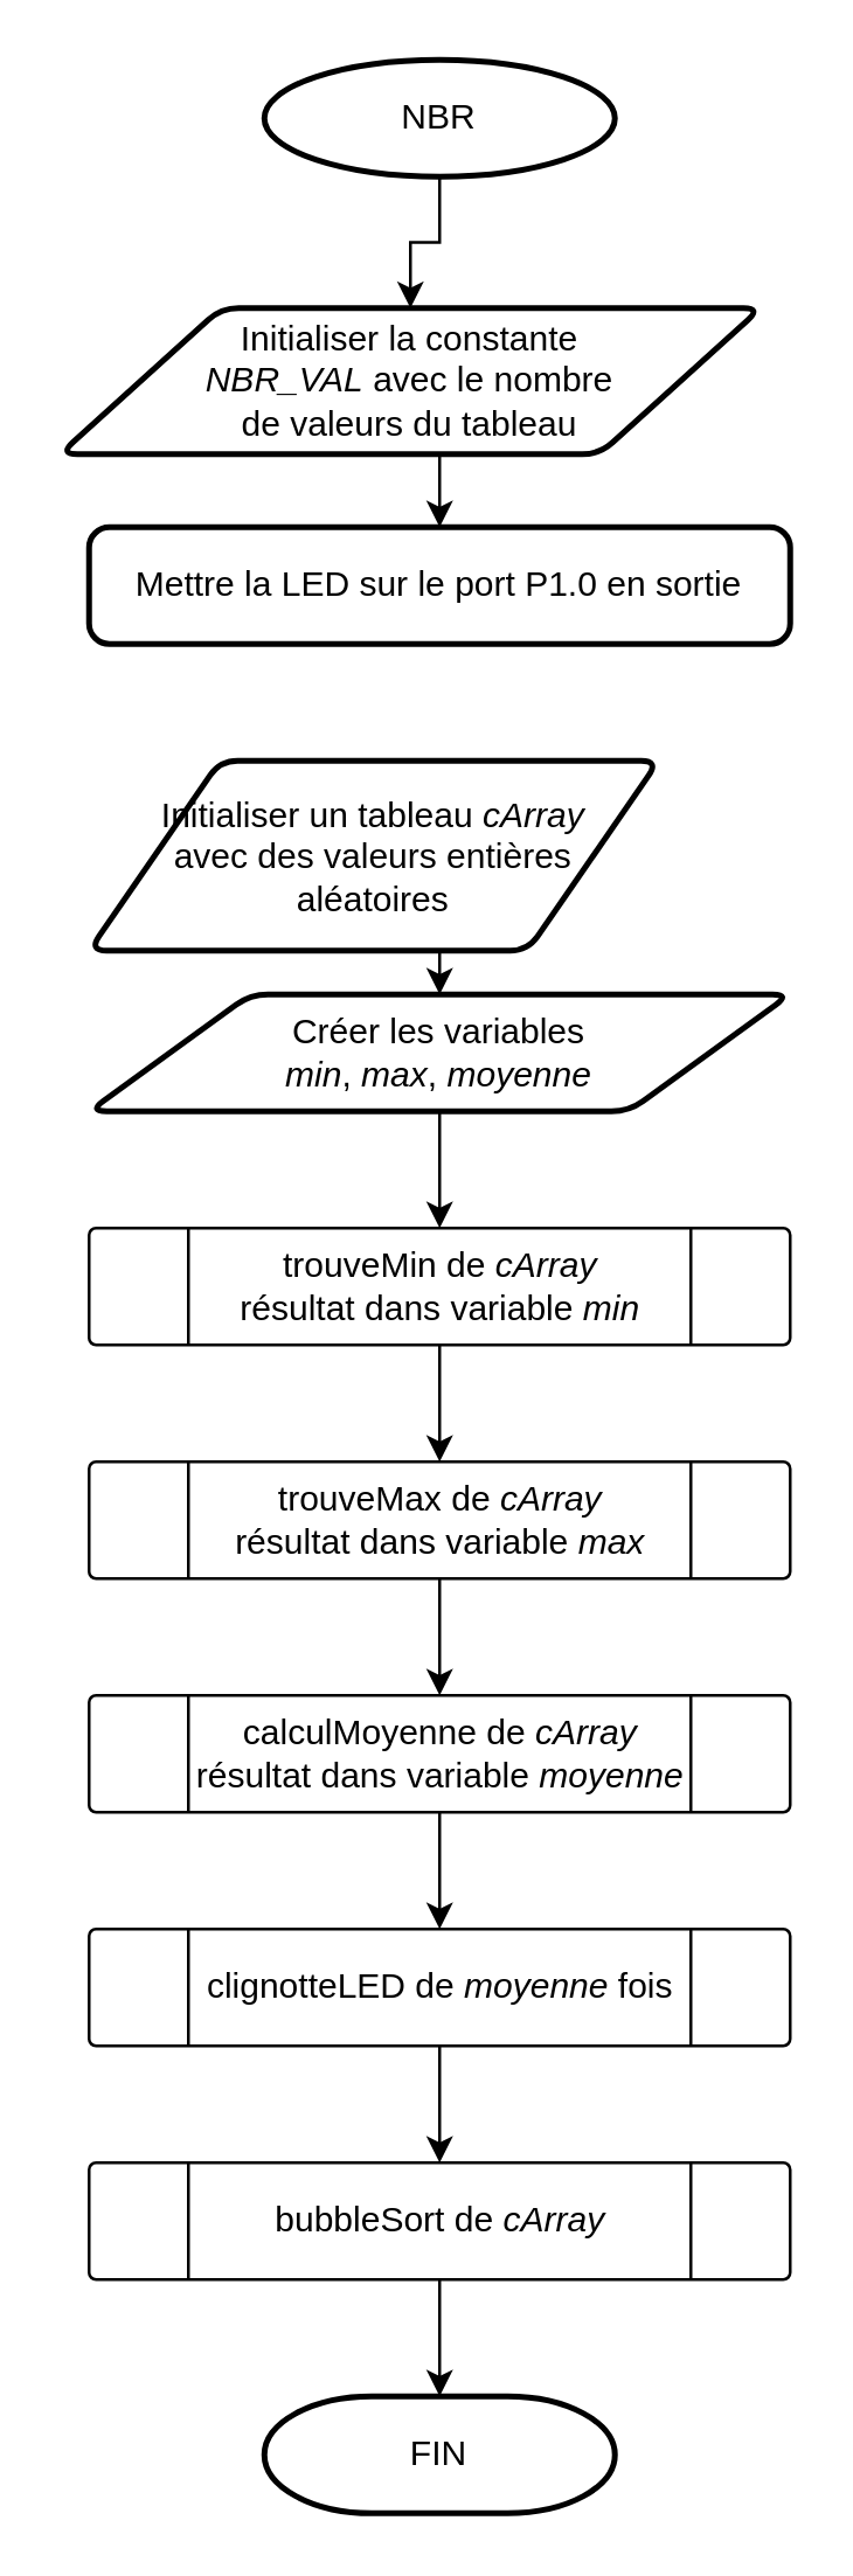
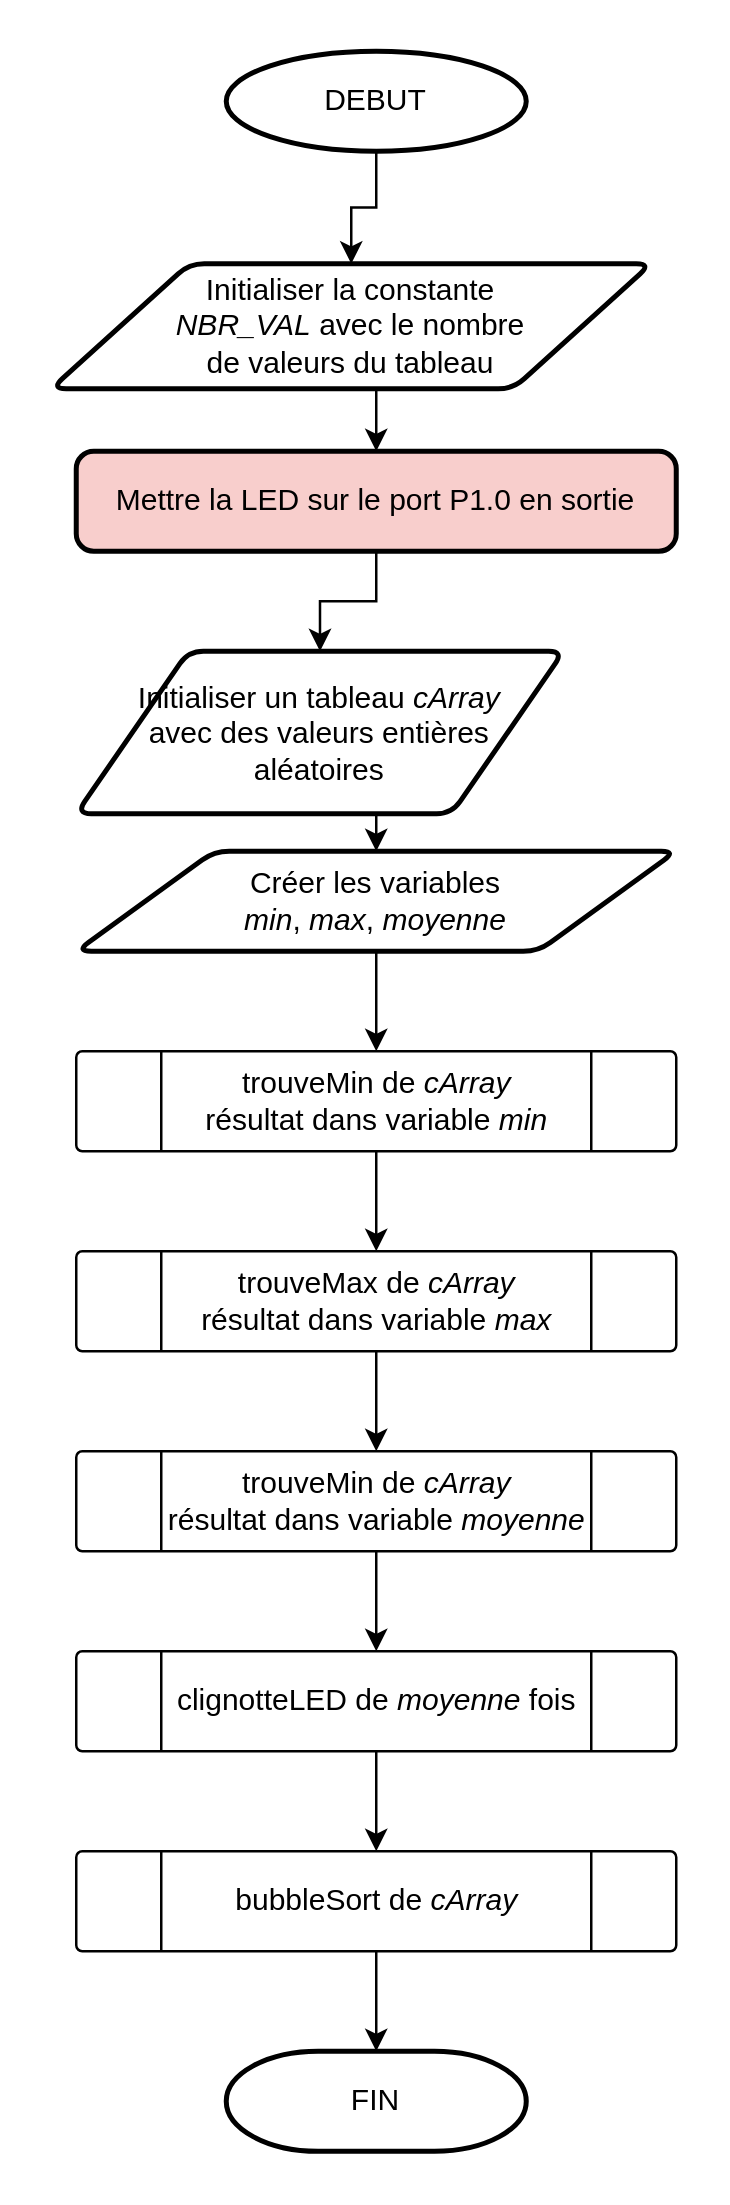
- <mxCell id="3" value="NBR" style="strokeWidth=2;html=1;shape=mxgraph.flowchart.start_2;whiteSpace=wrap;" vertex="1" parent="1"><mxGeometry x="90" y="20" width="120" height="40" as="geometry" /></mxCell>
+ <mxCell id="3" value="DEBUT" style="strokeWidth=2;html=1;shape=mxgraph.flowchart.start_2;whiteSpace=wrap;" vertex="1" parent="1"><mxGeometry x="90" y="20" width="120" height="40" as="geometry" /></mxCell>
- <mxCell id="22" value="Mettre la LED sur le port P1.0 en sortie" style="rounded=1;whiteSpace=wrap;html=1;absoluteArcSize=1;arcSize=14;strokeWidth=2;" vertex="1" parent="1"><mxGeometry x="30" y="180" width="240" height="40" as="geometry" /></mxCell>
+ <mxCell id="22" value="Mettre la LED sur le port P1.0 en sortie" style="rounded=1;whiteSpace=wrap;html=1;absoluteArcSize=1;arcSize=14;strokeWidth=2;fillColor=#f8cecc;" vertex="1" parent="1"><mxGeometry x="30" y="180" width="240" height="40" as="geometry" /></mxCell>
+ <mxCell id="21" style="edgeStyle=orthogonalEdgeStyle;rounded=0;orthogonalLoop=1;jettySize=auto;html=1;exitX=0.5;exitY=1;exitDx=0;exitDy=0;entryX=0.5;entryY=0;entryDx=0;entryDy=0;" edge="1" parent="1" source="22" target="5"><mxGeometry relative="1" as="geometry" /></mxCell>
- <mxCell id="13" value="calculMoyenne de &lt;i&gt;cArray&lt;br&gt;&lt;/i&gt;résultat dans variable&amp;nbsp;&lt;i&gt;moyenne&lt;/i&gt;&lt;i&gt;&lt;br&gt;&lt;/i&gt;" style="verticalLabelPosition=middle;verticalAlign=middle;html=1;shape=process;whiteSpace=wrap;rounded=1;size=0.14;arcSize=6;labelPosition=center;align=center;" vertex="1" parent="1"><mxGeometry x="30" y="580" width="240" height="40" as="geometry" /></mxCell>
+ <mxCell id="13" value="trouveMin de &lt;i&gt;cArray&lt;br&gt;&lt;/i&gt;résultat dans variable&amp;nbsp;&lt;i&gt;moyenne&lt;/i&gt;&lt;i&gt;&lt;br&gt;&lt;/i&gt;" style="verticalLabelPosition=middle;verticalAlign=middle;html=1;shape=process;whiteSpace=wrap;rounded=1;size=0.14;arcSize=6;labelPosition=center;align=center;" vertex="1" parent="1"><mxGeometry x="30" y="580" width="240" height="40" as="geometry" /></mxCell>
